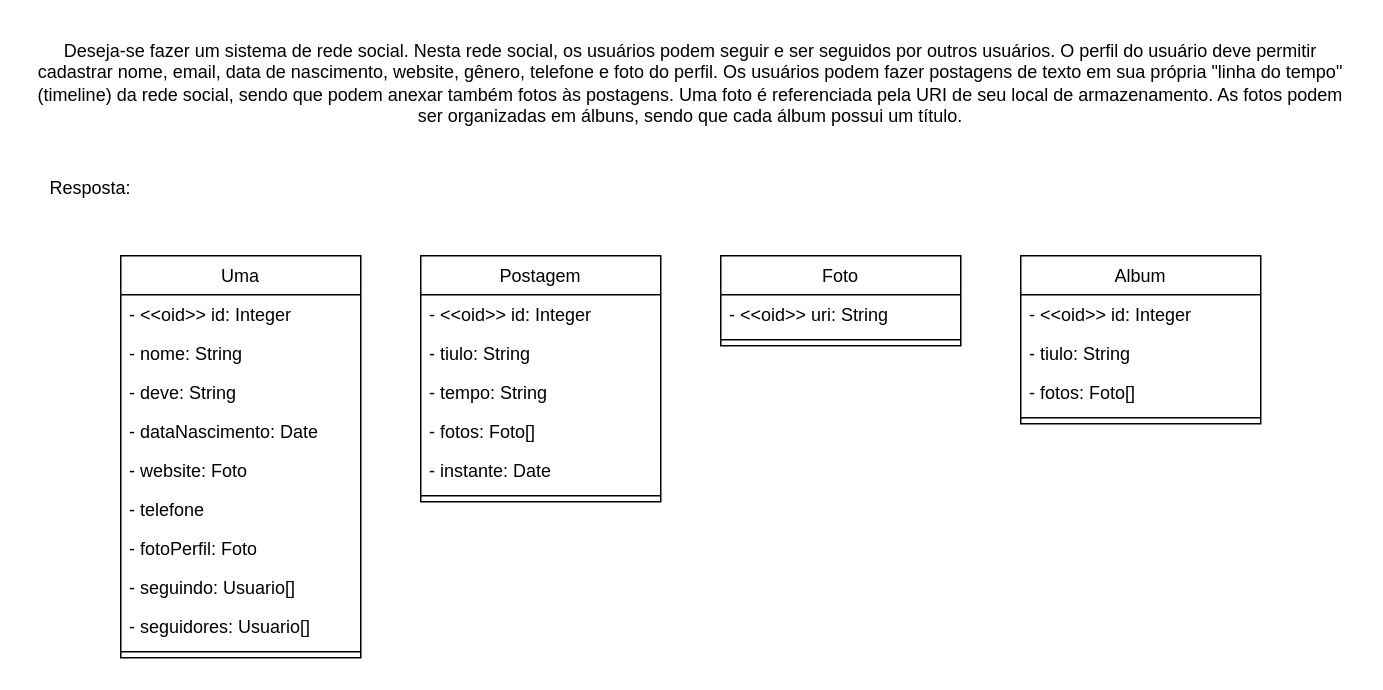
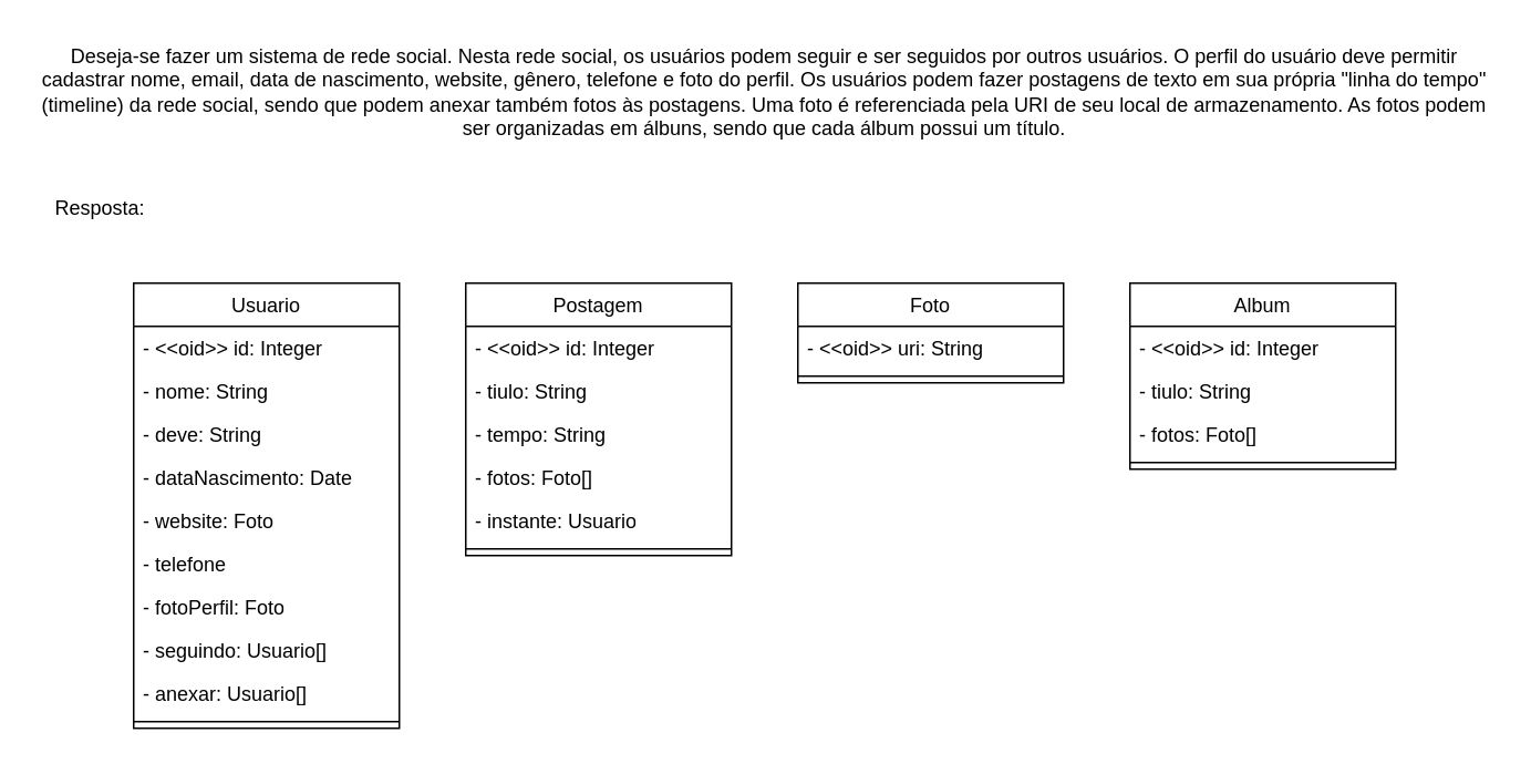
- <mxCell id="4" value="&lt;span style=&quot;font-weight: normal;&quot;&gt;Uma&lt;/span&gt;" style="swimlane;fontStyle=1;align=center;verticalAlign=top;childLayout=stackLayout;horizontal=1;startSize=26;horizontalStack=0;resizeParent=1;resizeParentMax=0;resizeLast=0;collapsible=1;marginBottom=0;whiteSpace=wrap;html=1;" vertex="1" parent="1"><mxGeometry x="80" y="170" width="160" height="268" as="geometry" /></mxCell>
+ <mxCell id="4" value="&lt;span style=&quot;font-weight: normal;&quot;&gt;Usuario&lt;/span&gt;" style="swimlane;fontStyle=1;align=center;verticalAlign=top;childLayout=stackLayout;horizontal=1;startSize=26;horizontalStack=0;resizeParent=1;resizeParentMax=0;resizeLast=0;collapsible=1;marginBottom=0;whiteSpace=wrap;html=1;" vertex="1" parent="1"><mxGeometry x="80" y="170" width="160" height="268" as="geometry" /></mxCell>
- <mxCell id="20" value="- instante: Date" style="text;strokeColor=none;fillColor=none;align=left;verticalAlign=top;spacingLeft=4;spacingRight=4;overflow=hidden;rotatable=0;points=[[0,0.5],[1,0.5]];portConstraint=eastwest;whiteSpace=wrap;html=1;" vertex="1" parent="15"><mxGeometry y="130" width="160" height="26" as="geometry" /></mxCell>
+ <mxCell id="20" value="- instante: Usuario" style="text;strokeColor=none;fillColor=none;align=left;verticalAlign=top;spacingLeft=4;spacingRight=4;overflow=hidden;rotatable=0;points=[[0,0.5],[1,0.5]];portConstraint=eastwest;whiteSpace=wrap;html=1;" vertex="1" parent="15"><mxGeometry y="130" width="160" height="26" as="geometry" /></mxCell>
- <mxCell id="13" value="- seguidores: Usuario[]" style="text;strokeColor=none;fillColor=none;align=left;verticalAlign=top;spacingLeft=4;spacingRight=4;overflow=hidden;rotatable=0;points=[[0,0.5],[1,0.5]];portConstraint=eastwest;whiteSpace=wrap;html=1;" vertex="1" parent="4"><mxGeometry y="234" width="160" height="26" as="geometry" /></mxCell>
+ <mxCell id="13" value="- anexar: Usuario[]" style="text;strokeColor=none;fillColor=none;align=left;verticalAlign=top;spacingLeft=4;spacingRight=4;overflow=hidden;rotatable=0;points=[[0,0.5],[1,0.5]];portConstraint=eastwest;whiteSpace=wrap;html=1;" vertex="1" parent="4"><mxGeometry y="234" width="160" height="26" as="geometry" /></mxCell>
